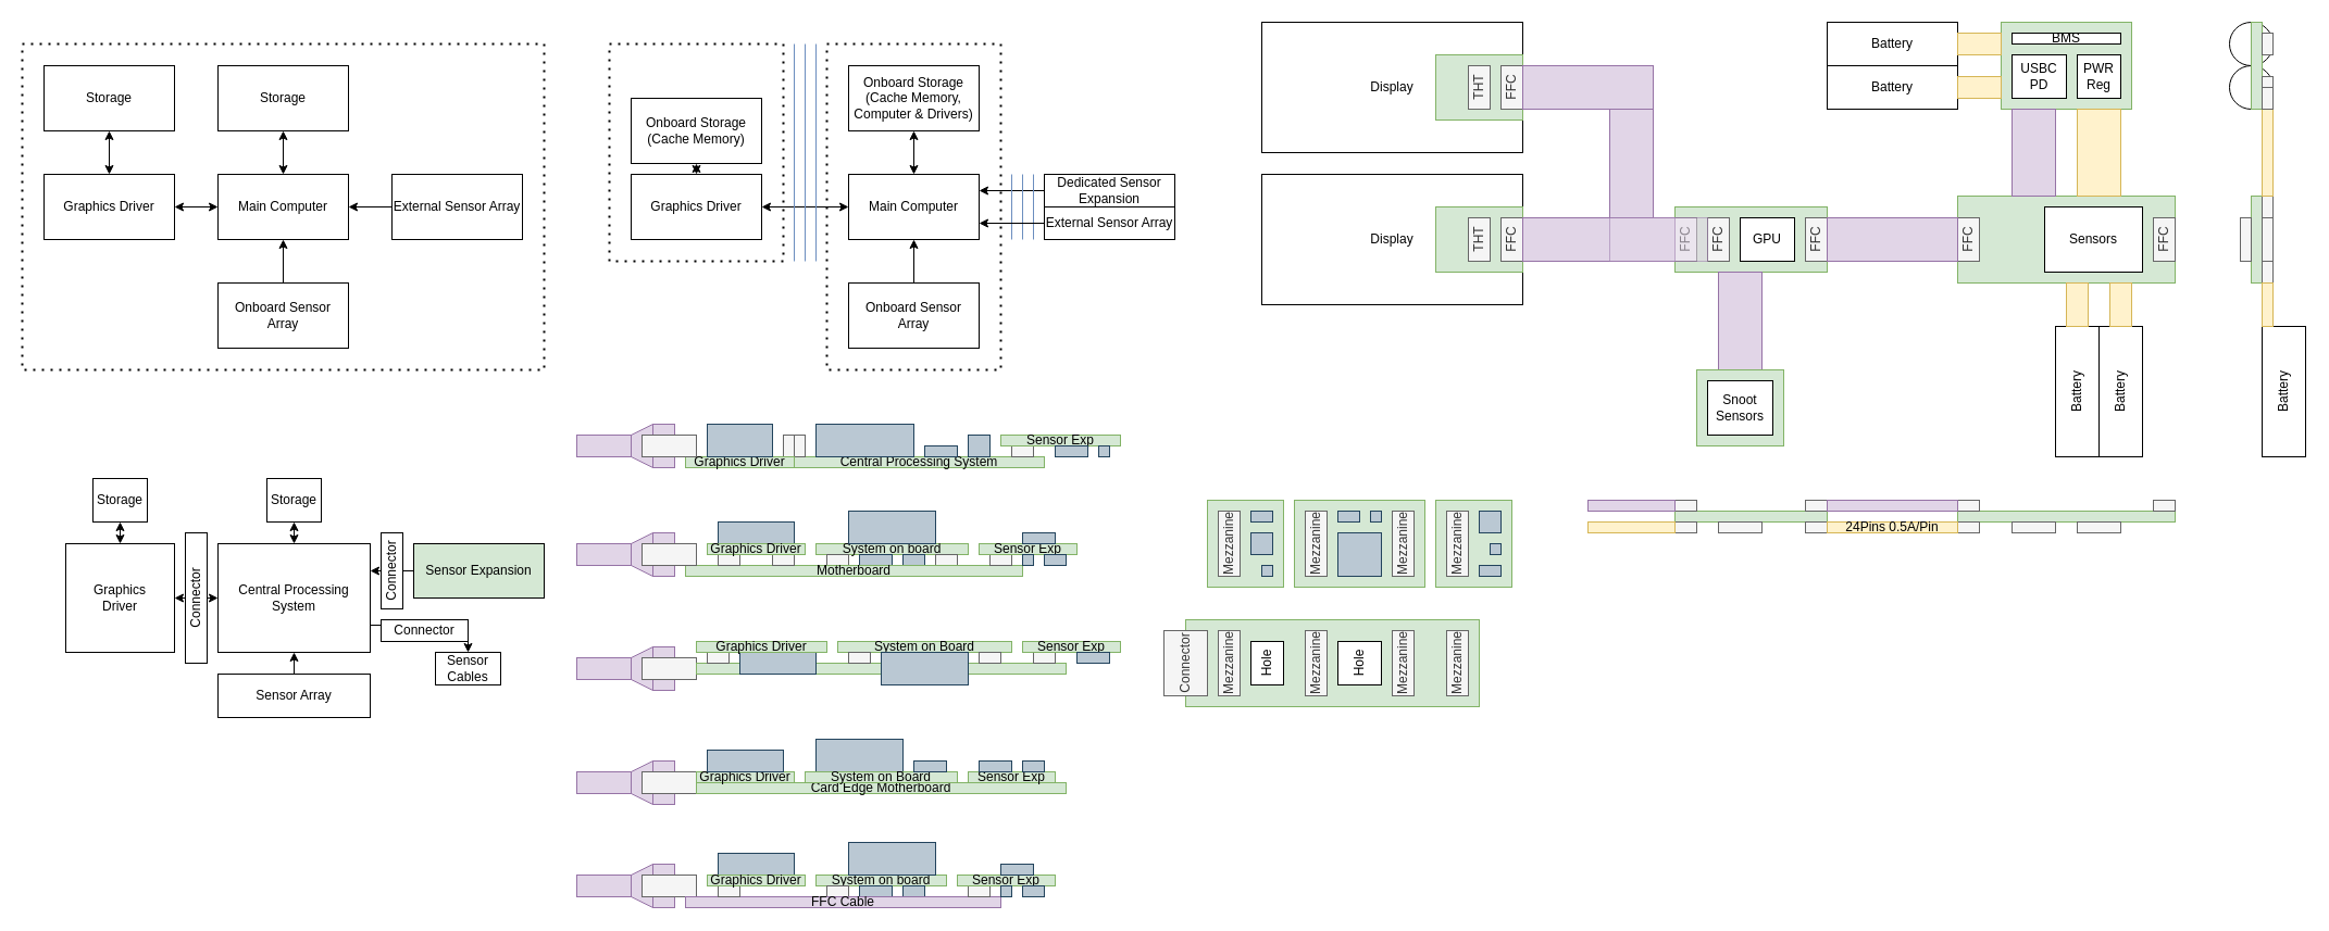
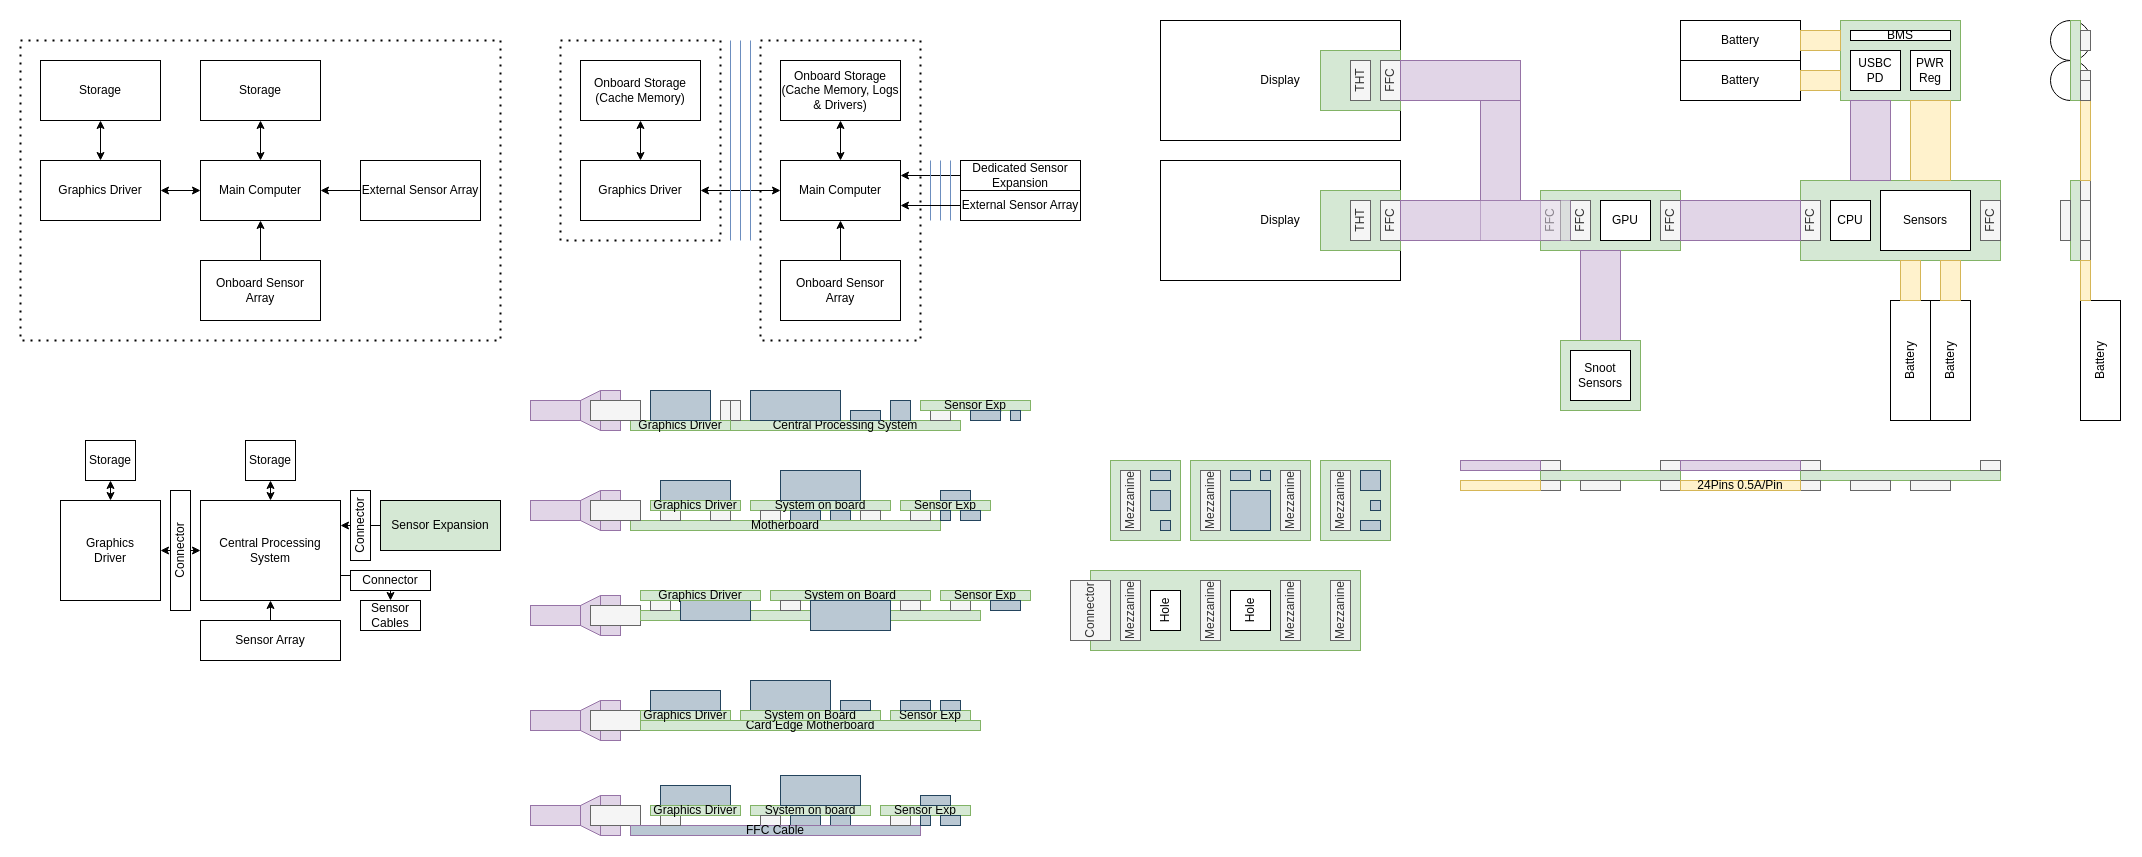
- <mxCell id="26" value="Onboard Storage&lt;div&gt;(Cache Memory, Computer &amp;amp; Drivers)&lt;/div&gt;" style="rounded=0;whiteSpace=wrap;html=1;" parent="1" vertex="1"><mxGeometry x="780" y="60" width="120" height="60" as="geometry" /></mxCell>
+ <mxCell id="26" value="Onboard Storage&lt;div&gt;(Cache Memory, Logs &amp;amp; Drivers)&lt;/div&gt;" style="rounded=0;whiteSpace=wrap;html=1;" parent="1" vertex="1"><mxGeometry x="780" y="60" width="120" height="60" as="geometry" /></mxCell>
- <mxCell id="27" value="Onboard Storage&lt;div&gt;(Cache Memory)&lt;/div&gt;" style="rounded=0;whiteSpace=wrap;html=1;" parent="1" vertex="1"><mxGeometry x="580" y="90" width="120" height="60" as="geometry" /></mxCell>
+ <mxCell id="27" value="Onboard Storage&lt;div&gt;(Cache Memory)&lt;/div&gt;" style="rounded=0;whiteSpace=wrap;html=1;" parent="1" vertex="1"><mxGeometry x="580" y="60" width="120" height="60" as="geometry" /></mxCell>
+ <mxCell id="167" value="CPU" style="rounded=0;whiteSpace=wrap;html=1;horizontal=1;" vertex="1" parent="1"><mxGeometry x="1830" y="200" width="40" height="40" as="geometry" /></mxCell>
- <mxCell id="53" value="Sensor&lt;div&gt;Cables&lt;/div&gt;" style="rounded=0;whiteSpace=wrap;html=1;" parent="1" vertex="1"><mxGeometry x="400" y="600" width="60" height="30" as="geometry" /></mxCell>
+ <mxCell id="53" value="Sensor&lt;div&gt;Cables&lt;/div&gt;" style="rounded=0;whiteSpace=wrap;html=1;" parent="1" vertex="1"><mxGeometry x="360" y="600" width="60" height="30" as="geometry" /></mxCell>
- <mxCell id="149" value="FFC Cable" style="rounded=0;whiteSpace=wrap;html=1;fillColor=#e1d5e7;strokeColor=#9673a6;" parent="1" vertex="1"><mxGeometry x="630" y="825" width="290" height="10" as="geometry" /></mxCell>
+ <mxCell id="149" value="FFC Cable" style="rounded=0;whiteSpace=wrap;html=1;fillColor=#bac8d3;strokeColor=#9673a6;" parent="1" vertex="1"><mxGeometry x="630" y="825" width="290" height="10" as="geometry" /></mxCell>
